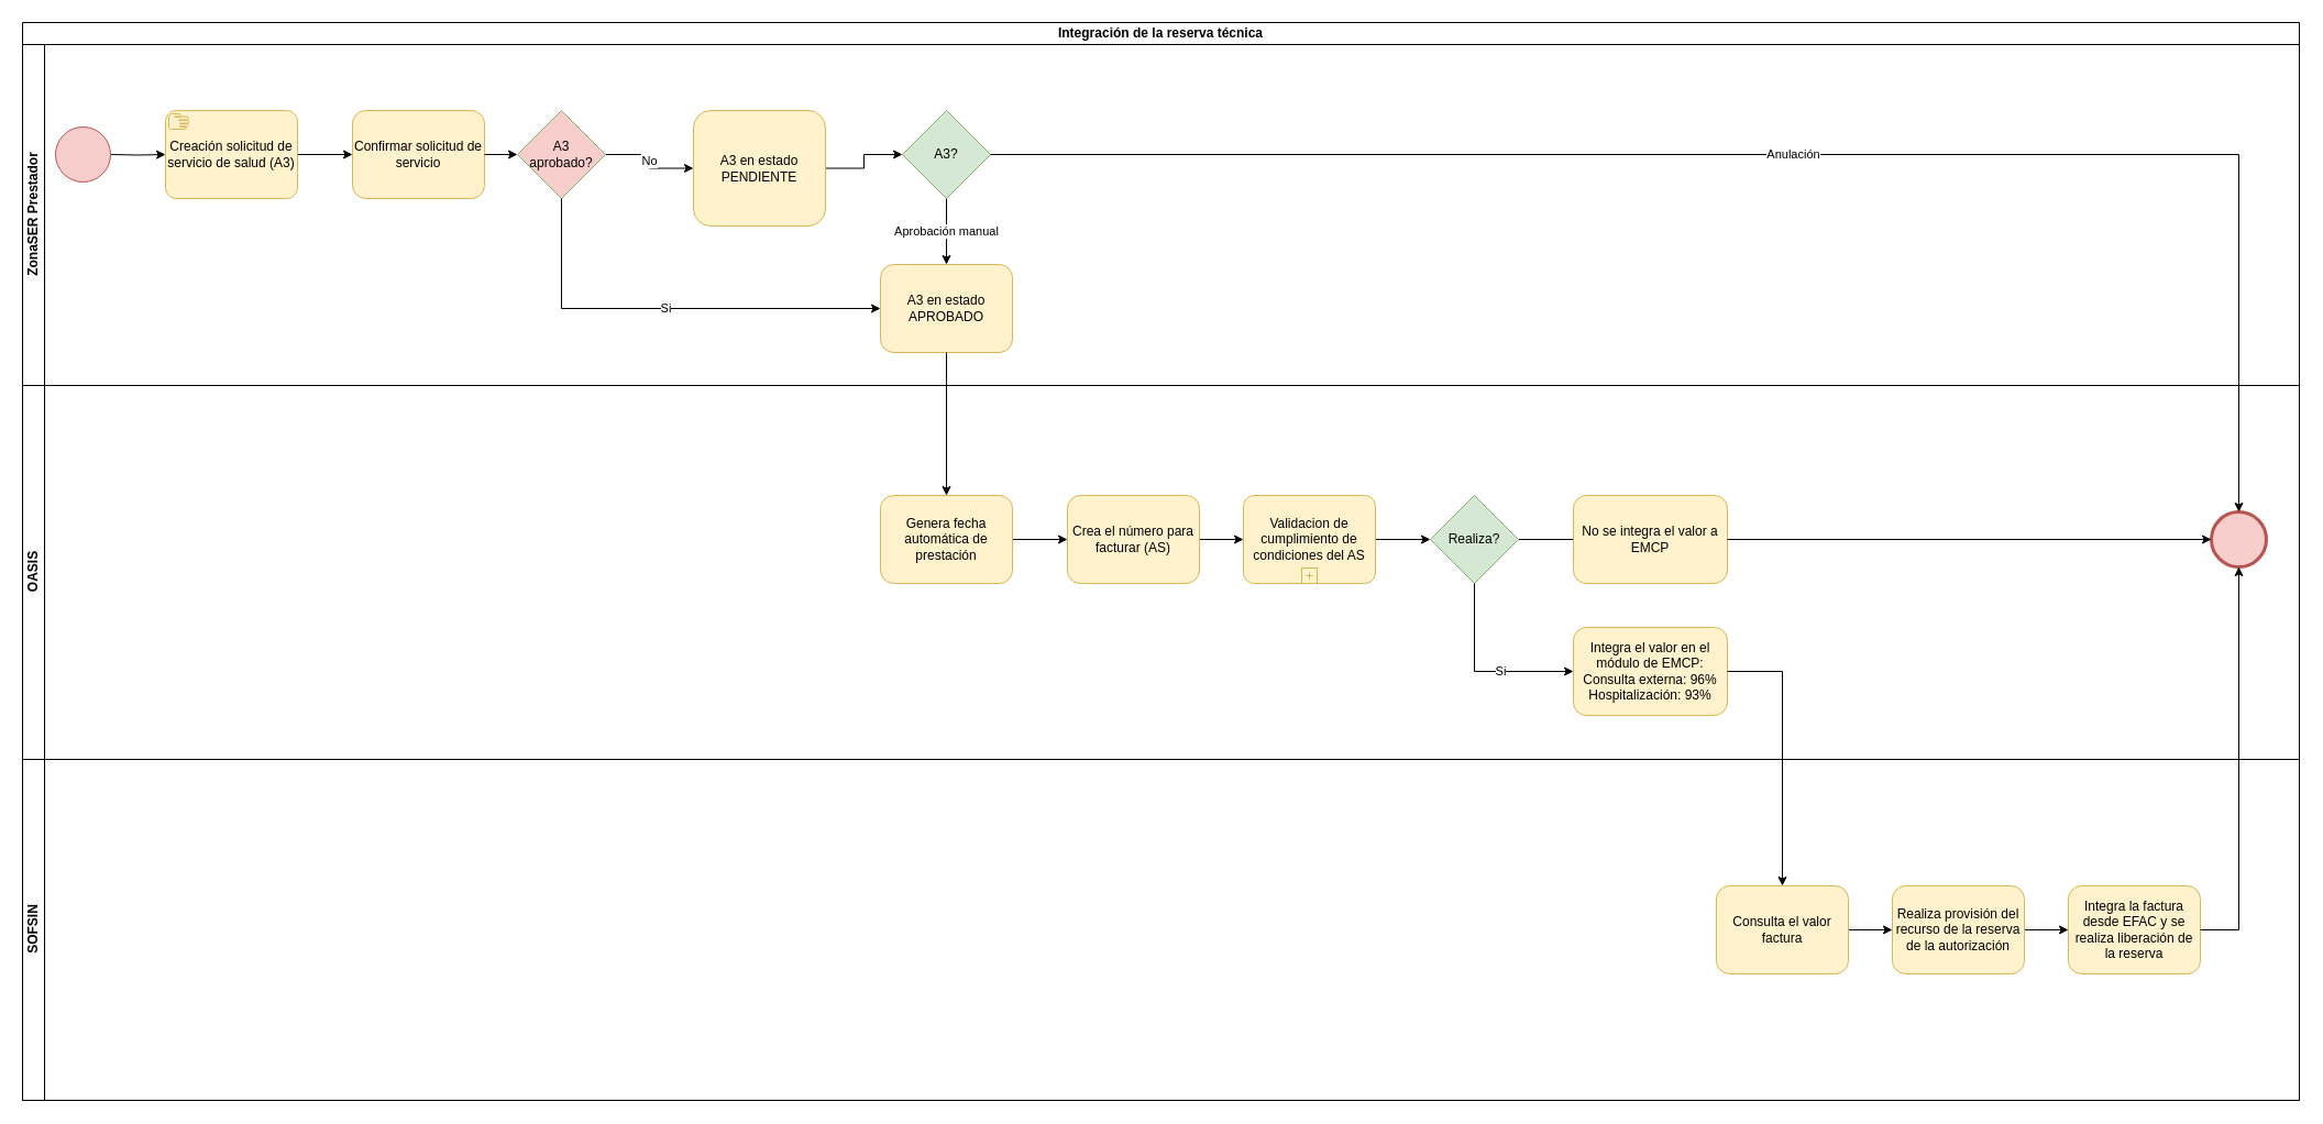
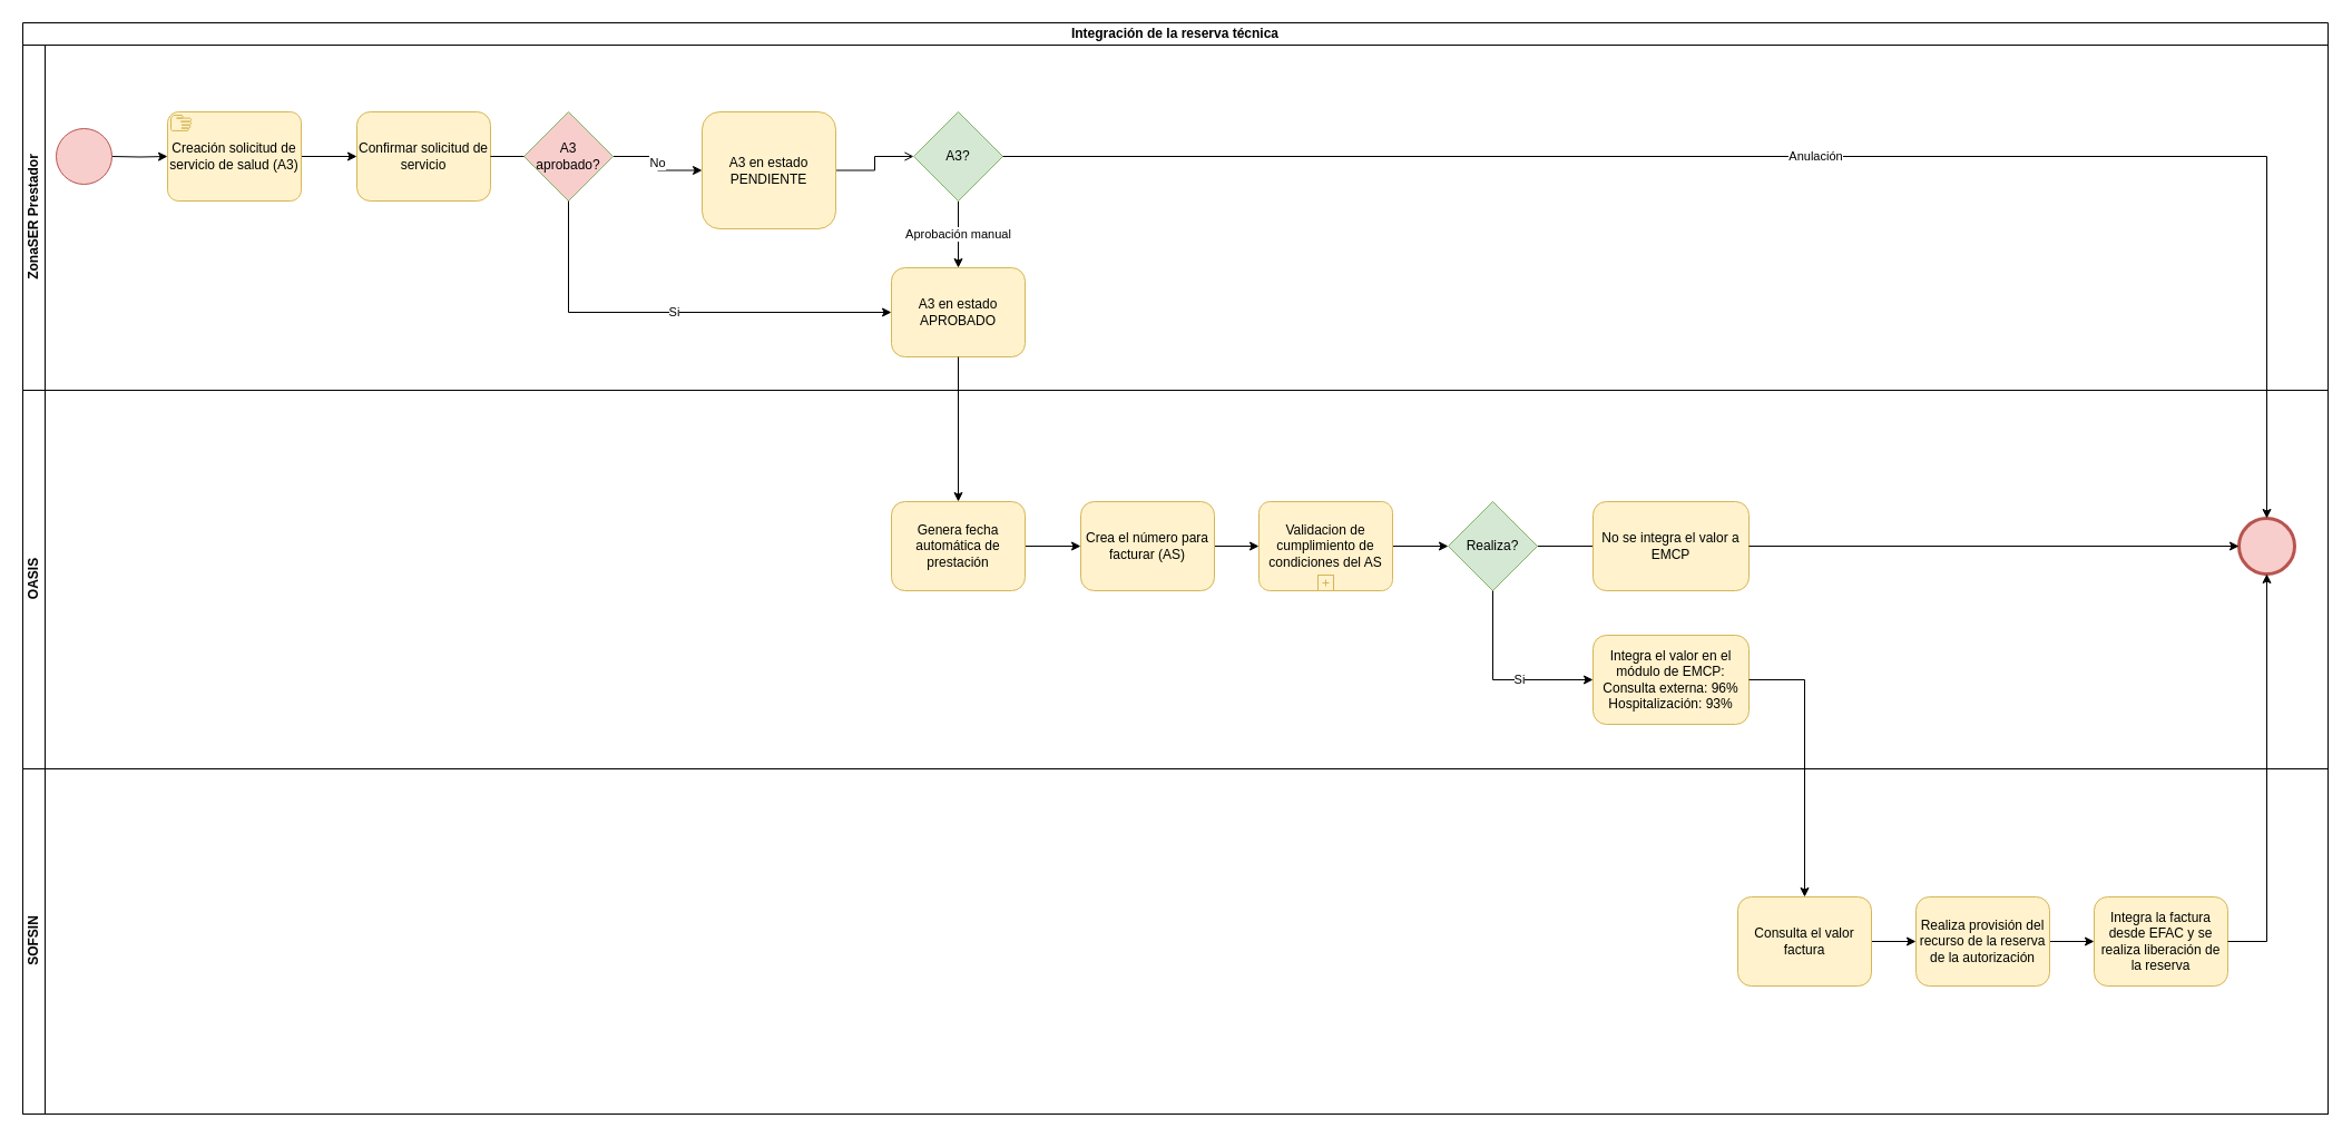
- <mxCell id="8" style="edgeStyle=orthogonalEdgeStyle;rounded=0;orthogonalLoop=1;jettySize=auto;html=1;" parent="3" source="4" target="7" edge="1"><mxGeometry relative="1" as="geometry"><mxPoint x="490" y="100" as="targetPoint" /></mxGeometry></mxCell>
+ <mxCell id="8" style="edgeStyle=orthogonalEdgeStyle;rounded=0;orthogonalLoop=1;jettySize=auto;html=1;endArrow=none;" parent="3" source="4" target="7" edge="1"><mxGeometry relative="1" as="geometry"><mxPoint x="490" y="100" as="targetPoint" /></mxGeometry></mxCell>
- <mxCell id="11" style="edgeStyle=orthogonalEdgeStyle;rounded=0;orthogonalLoop=1;jettySize=auto;html=1;entryX=0;entryY=0.5;entryDx=0;entryDy=0;" edge="1" parent="3" source="12" target="17"><mxGeometry relative="1" as="geometry"><mxPoint x="780" y="100" as="targetPoint" /></mxGeometry></mxCell>
+ <mxCell id="11" style="edgeStyle=orthogonalEdgeStyle;rounded=0;orthogonalLoop=1;jettySize=auto;html=1;entryX=0;entryY=0.5;entryDx=0;entryDy=0;endArrow=open;" edge="1" parent="3" source="12" target="17"><mxGeometry relative="1" as="geometry"><mxPoint x="780" y="100" as="targetPoint" /></mxGeometry></mxCell>
